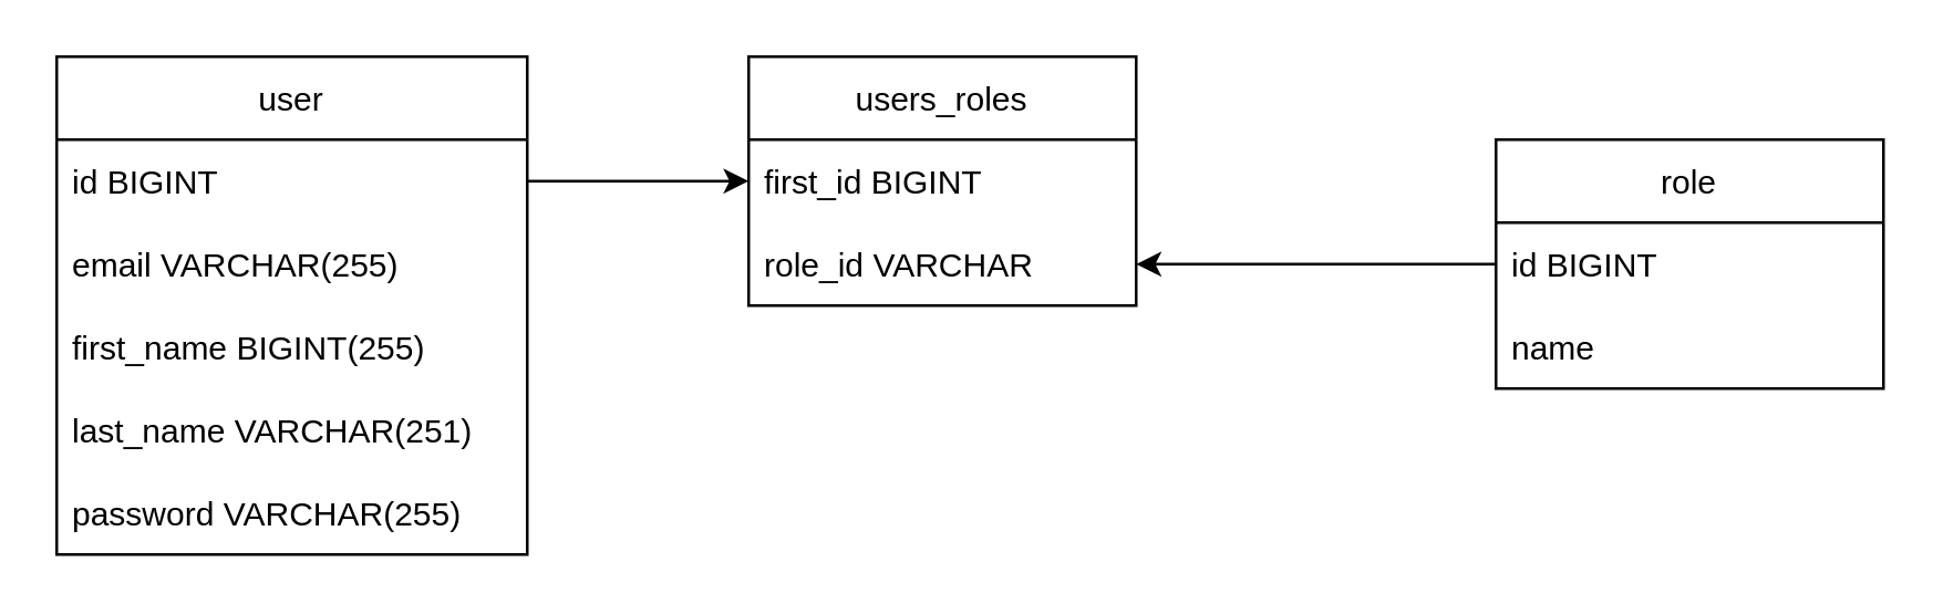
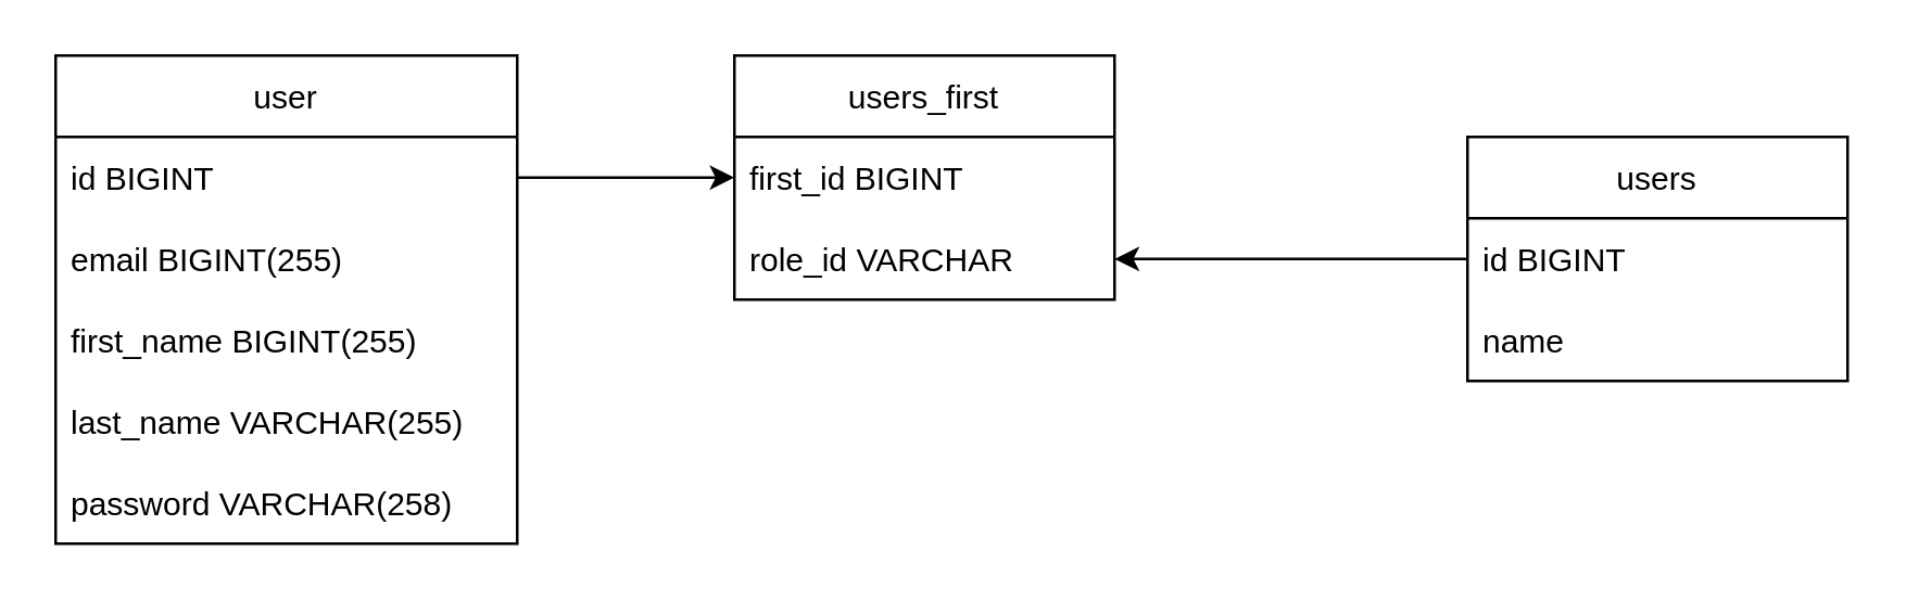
- <mxCell id="8" value="users_roles" style="swimlane;fontStyle=0;childLayout=stackLayout;horizontal=1;startSize=30;horizontalStack=0;resizeParent=1;resizeParentMax=0;resizeLast=0;collapsible=1;marginBottom=0;" vertex="1" parent="1"><mxGeometry x="270" y="20" width="140" height="90" as="geometry" /></mxCell>
+ <mxCell id="8" value="users_first" style="swimlane;fontStyle=0;childLayout=stackLayout;horizontal=1;startSize=30;horizontalStack=0;resizeParent=1;resizeParentMax=0;resizeLast=0;collapsible=1;marginBottom=0;" vertex="1" parent="1"><mxGeometry x="270" y="20" width="140" height="90" as="geometry" /></mxCell>
- <mxCell id="11" value="role" style="swimlane;fontStyle=0;childLayout=stackLayout;horizontal=1;startSize=30;horizontalStack=0;resizeParent=1;resizeParentMax=0;resizeLast=0;collapsible=1;marginBottom=0;" vertex="1" parent="1"><mxGeometry x="540" y="50" width="140" height="90" as="geometry" /></mxCell>
+ <mxCell id="11" value="users" style="swimlane;fontStyle=0;childLayout=stackLayout;horizontal=1;startSize=30;horizontalStack=0;resizeParent=1;resizeParentMax=0;resizeLast=0;collapsible=1;marginBottom=0;" vertex="1" parent="1"><mxGeometry x="540" y="50" width="140" height="90" as="geometry" /></mxCell>
- <mxCell id="4" value="email VARCHAR(255)" style="text;strokeColor=none;fillColor=none;align=left;verticalAlign=middle;spacingLeft=4;spacingRight=4;overflow=hidden;points=[[0,0.5],[1,0.5]];portConstraint=eastwest;rotatable=0;" vertex="1" parent="2"><mxGeometry y="60" width="170" height="30" as="geometry" /></mxCell>
+ <mxCell id="4" value="email BIGINT(255)" style="text;strokeColor=none;fillColor=none;align=left;verticalAlign=middle;spacingLeft=4;spacingRight=4;overflow=hidden;points=[[0,0.5],[1,0.5]];portConstraint=eastwest;rotatable=0;" vertex="1" parent="2"><mxGeometry y="60" width="170" height="30" as="geometry" /></mxCell>
- <mxCell id="6" value="last_name VARCHAR(251) " style="text;strokeColor=none;fillColor=none;align=left;verticalAlign=middle;spacingLeft=4;spacingRight=4;overflow=hidden;points=[[0,0.5],[1,0.5]];portConstraint=eastwest;rotatable=0;" vertex="1" parent="2"><mxGeometry y="120" width="170" height="30" as="geometry" /></mxCell>
+ <mxCell id="6" value="last_name VARCHAR(255) " style="text;strokeColor=none;fillColor=none;align=left;verticalAlign=middle;spacingLeft=4;spacingRight=4;overflow=hidden;points=[[0,0.5],[1,0.5]];portConstraint=eastwest;rotatable=0;" vertex="1" parent="2"><mxGeometry y="120" width="170" height="30" as="geometry" /></mxCell>
- <mxCell id="7" value="password VARCHAR(255)" style="text;strokeColor=none;fillColor=none;align=left;verticalAlign=middle;spacingLeft=4;spacingRight=4;overflow=hidden;points=[[0,0.5],[1,0.5]];portConstraint=eastwest;rotatable=0;" vertex="1" parent="2"><mxGeometry y="150" width="170" height="30" as="geometry" /></mxCell>
+ <mxCell id="7" value="password VARCHAR(258)" style="text;strokeColor=none;fillColor=none;align=left;verticalAlign=middle;spacingLeft=4;spacingRight=4;overflow=hidden;points=[[0,0.5],[1,0.5]];portConstraint=eastwest;rotatable=0;" vertex="1" parent="2"><mxGeometry y="150" width="170" height="30" as="geometry" /></mxCell>
